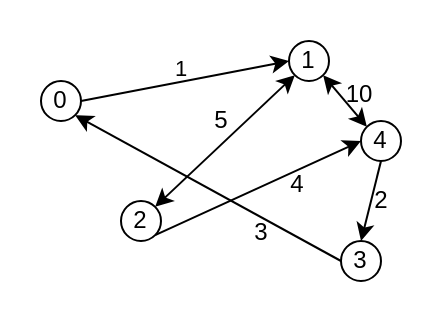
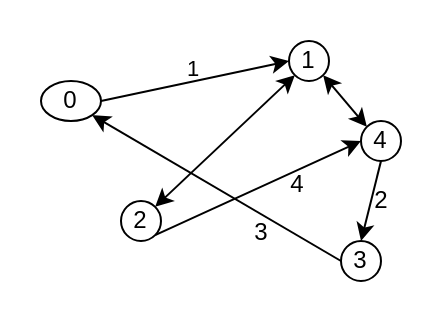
- <mxCell id="15" value="10" style="text;html=1;align=center;verticalAlign=middle;resizable=0;points=[];autosize=1;strokeColor=none;fillColor=none;" vertex="1" parent="1"><mxGeometry x="164" y="37" width="30" height="20" as="geometry" /></mxCell>
- <mxCell id="4" value="0" style="ellipse;whiteSpace=wrap;html=1;aspect=fixed;" vertex="1" parent="1"><mxGeometry x="20" y="40" width="20" height="20" as="geometry" /></mxCell>
+ <mxCell id="4" value="0" style="ellipse;whiteSpace=wrap;html=1;aspect=fixed;" vertex="1" parent="1"><mxGeometry x="20" y="40" width="30" height="20" as="geometry" /></mxCell>
- <mxCell id="14" value="5" style="text;html=1;align=center;verticalAlign=middle;resizable=0;points=[];autosize=1;strokeColor=none;fillColor=none;" vertex="1" parent="1"><mxGeometry x="100" y="50" width="20" height="20" as="geometry" /></mxCell>
